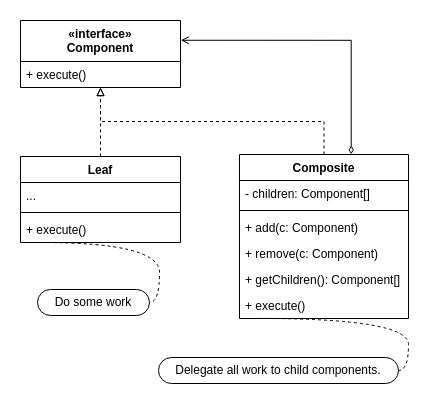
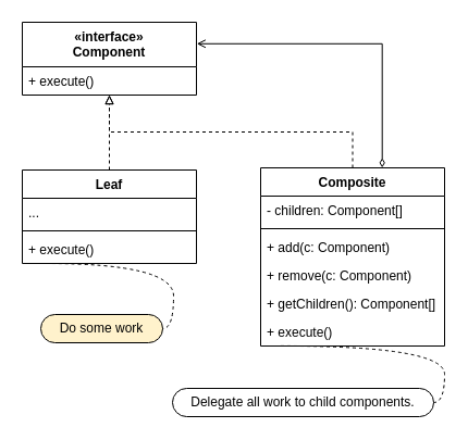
- <mxCell id="9" value="Do some work" style="whiteSpace=wrap;html=1;rounded=1;arcSize=50;align=center;verticalAlign=middle;strokeWidth=1;autosize=1;spacing=4;treeFolding=1;treeMoving=1;newEdgeStyle={&quot;edgeStyle&quot;:&quot;entityRelationEdgeStyle&quot;,&quot;startArrow&quot;:&quot;none&quot;,&quot;endArrow&quot;:&quot;none&quot;,&quot;segment&quot;:10,&quot;curved&quot;:1};" parent="1" vertex="1"><mxGeometry x="37" y="289" width="112" height="26" as="geometry" /></mxCell>
+ <mxCell id="9" value="Do some work" style="whiteSpace=wrap;html=1;rounded=1;arcSize=50;align=center;verticalAlign=middle;strokeWidth=1;autosize=1;spacing=4;treeFolding=1;treeMoving=1;newEdgeStyle={&quot;edgeStyle&quot;:&quot;entityRelationEdgeStyle&quot;,&quot;startArrow&quot;:&quot;none&quot;,&quot;endArrow&quot;:&quot;none&quot;,&quot;segment&quot;:10,&quot;curved&quot;:1};fillColor=#fff2cc;" parent="1" vertex="1"><mxGeometry x="37" y="289" width="112" height="26" as="geometry" /></mxCell>
